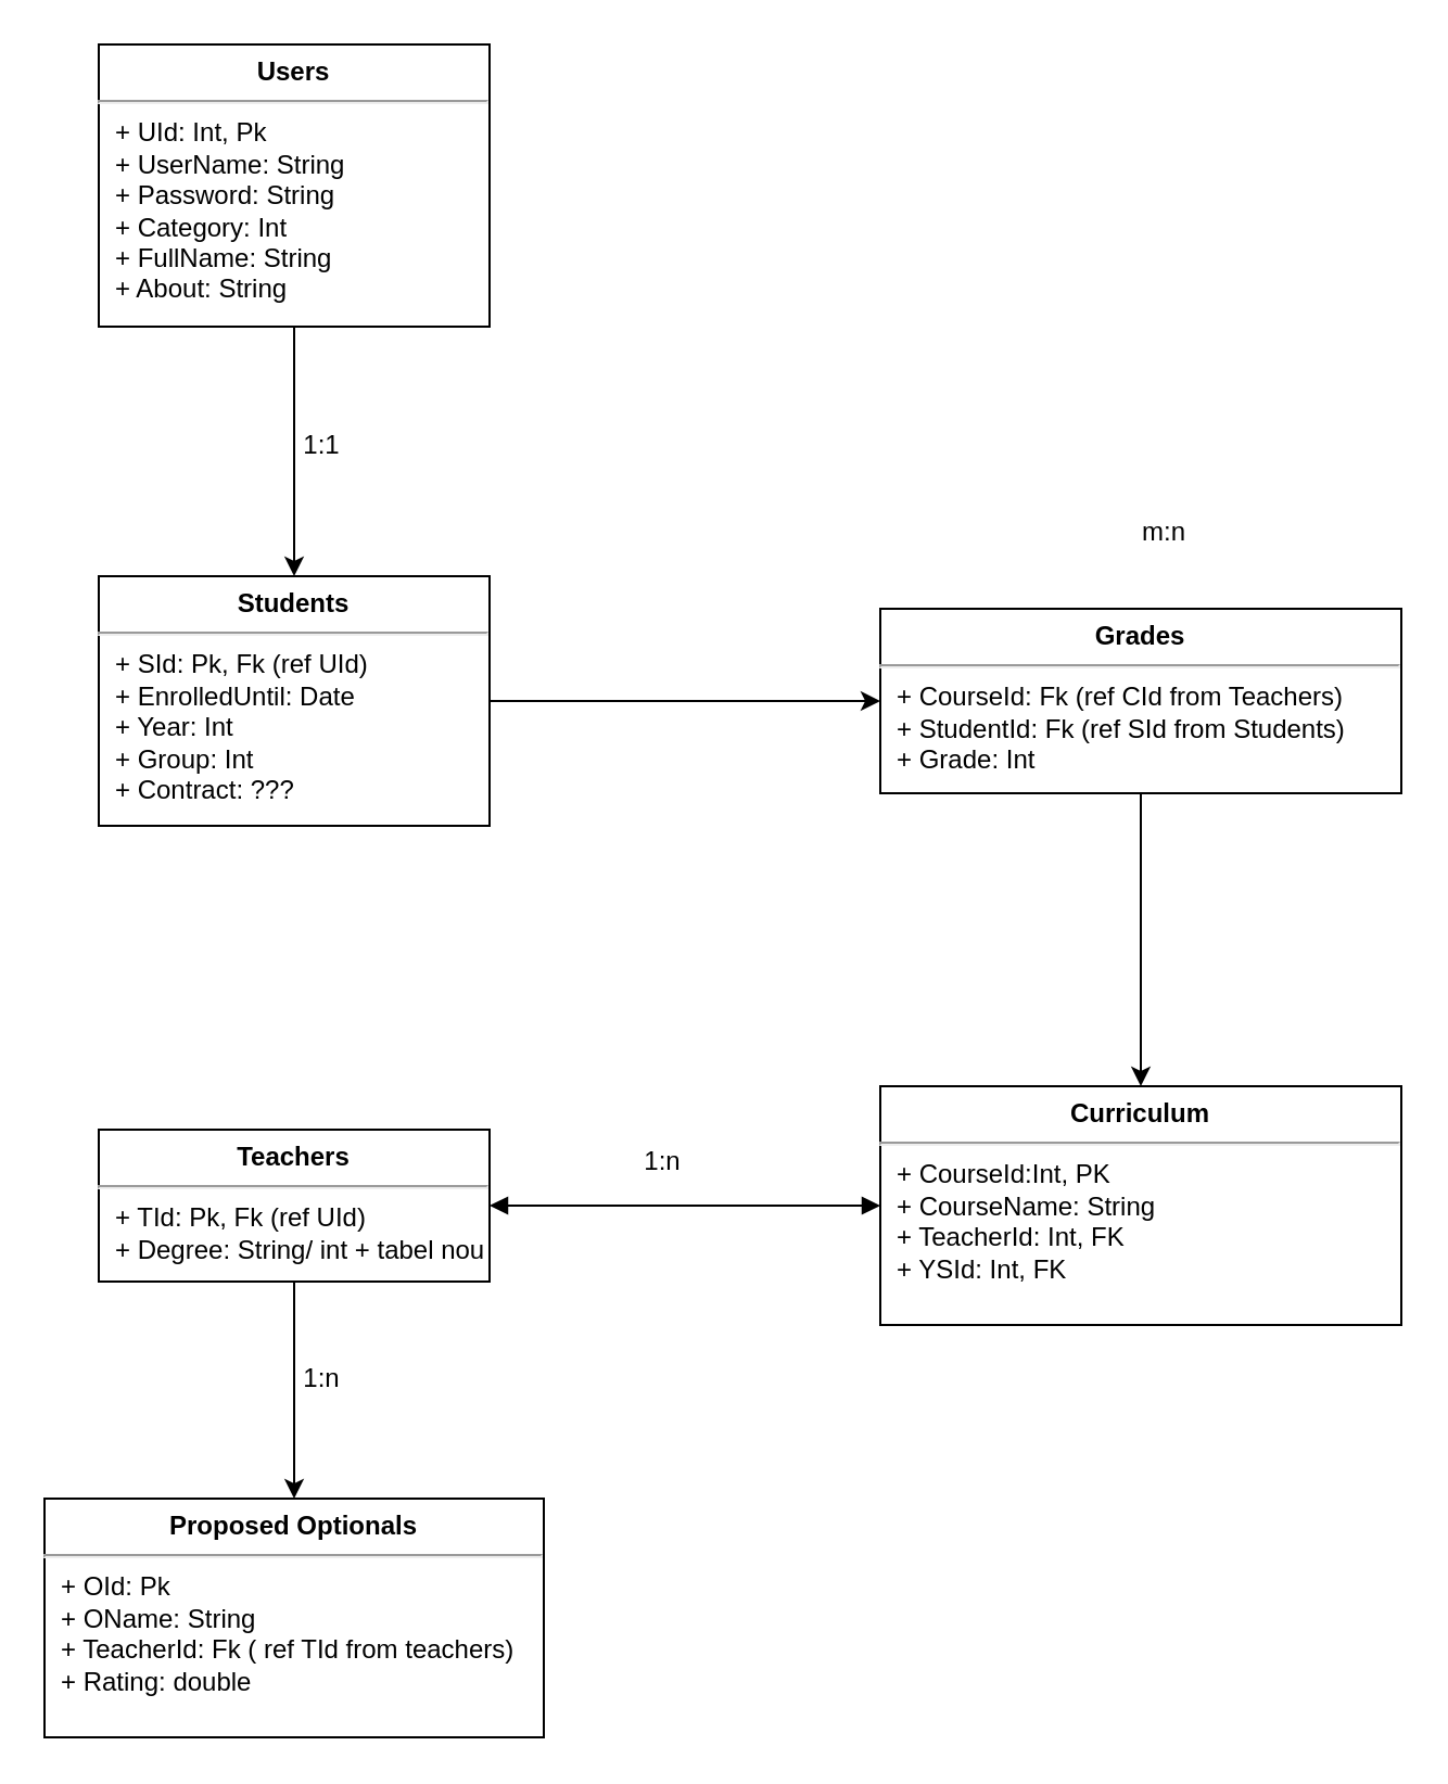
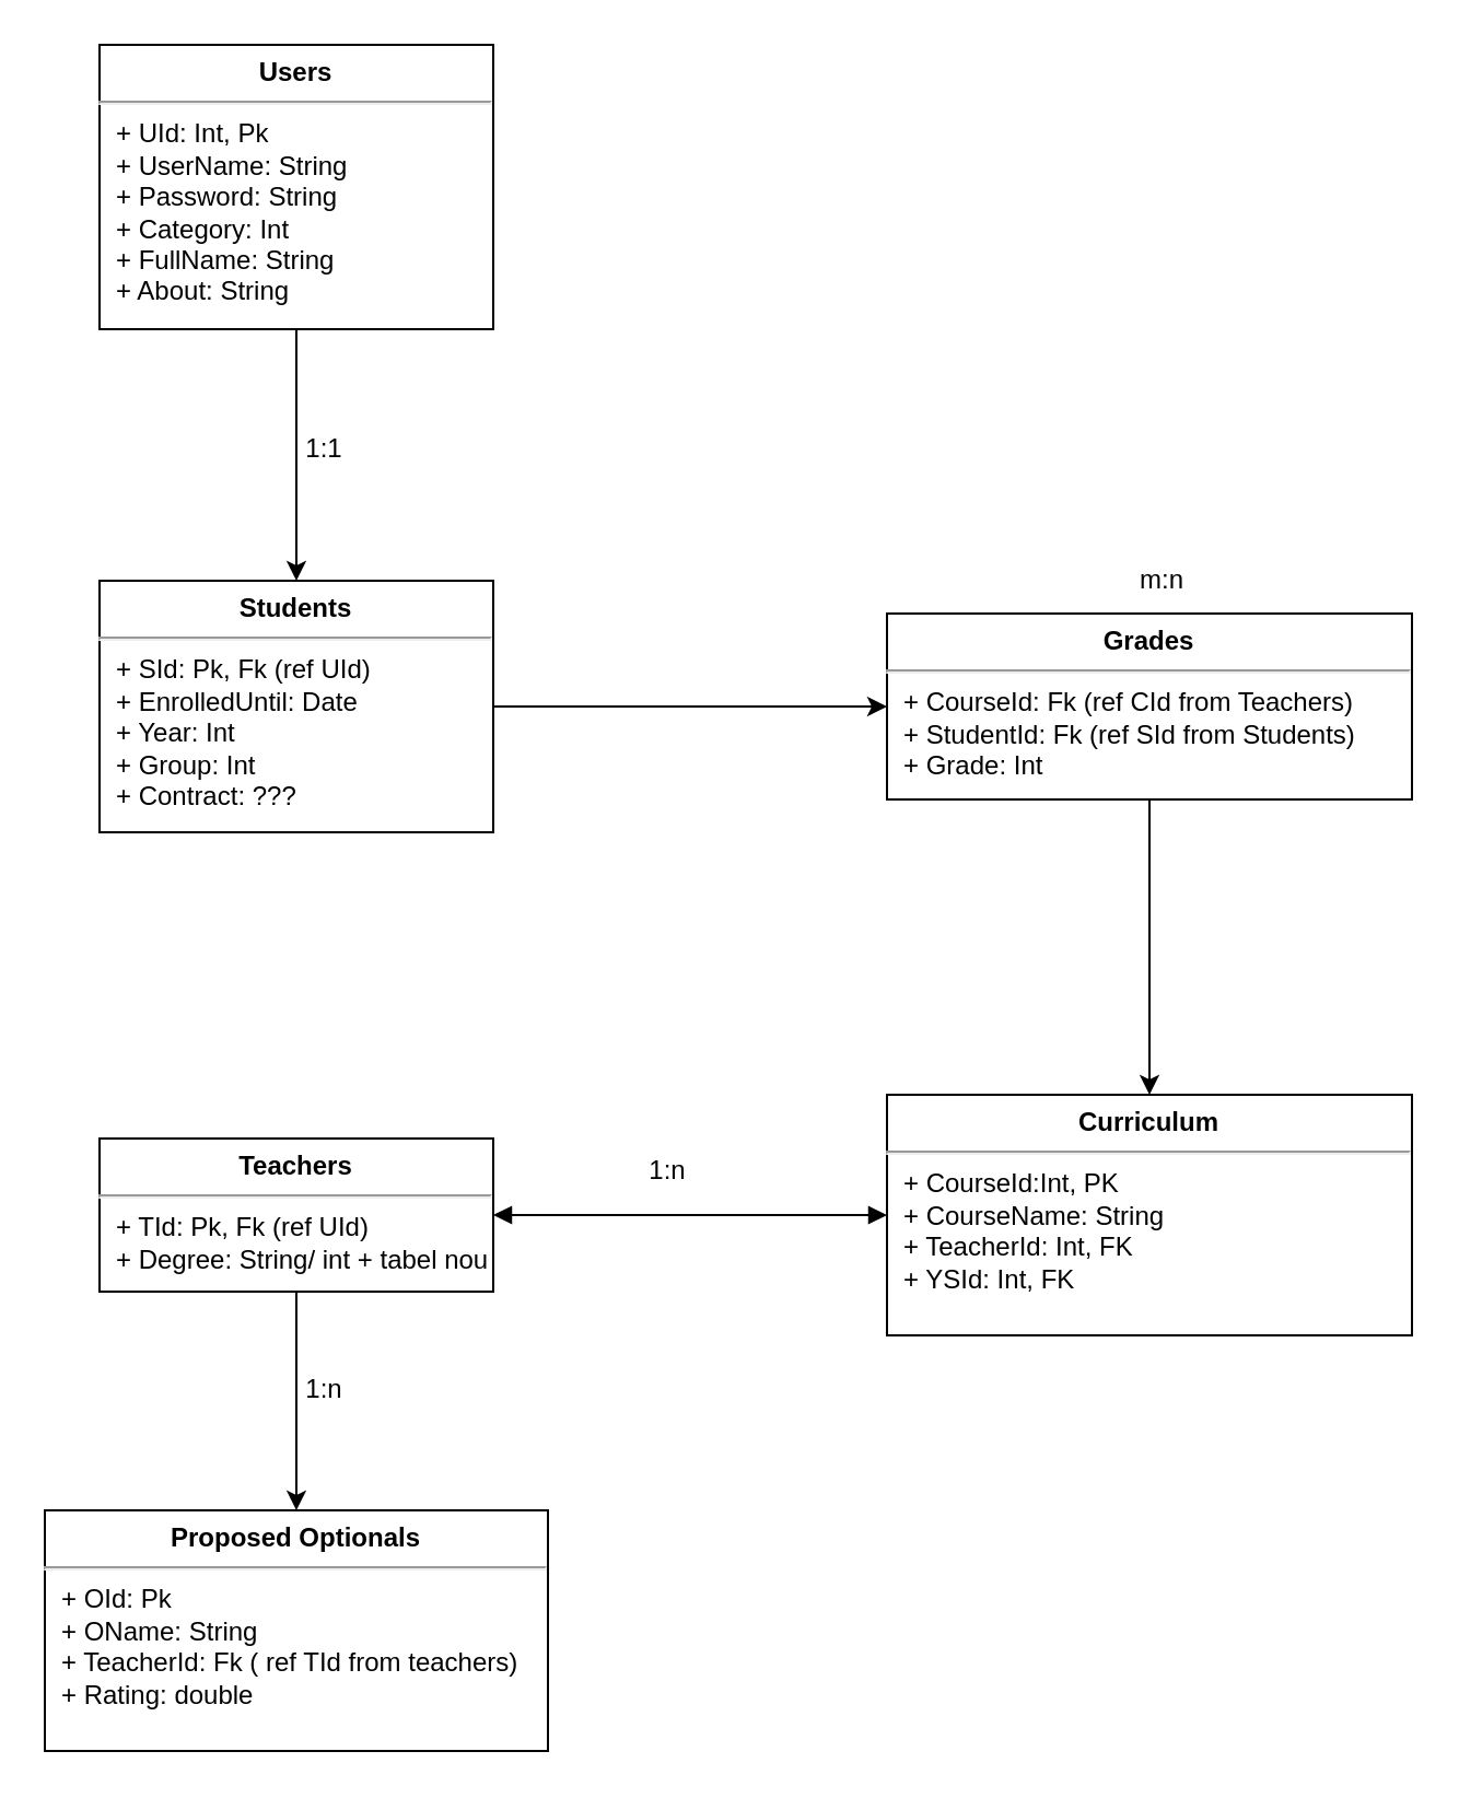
- <mxCell id="10" value="m:n" style="text;html=1;strokeColor=none;fillColor=none;align=center;verticalAlign=middle;whiteSpace=wrap;rounded=0;" vertex="1" parent="1"><mxGeometry x="506" y="230" width="60" height="30" as="geometry" /></mxCell>
+ <mxCell id="10" value="m:n" style="text;html=1;strokeColor=none;fillColor=none;align=center;verticalAlign=middle;whiteSpace=wrap;rounded=0;" vertex="1" parent="1"><mxGeometry x="501" y="250" width="60" height="30" as="geometry" /></mxCell>
